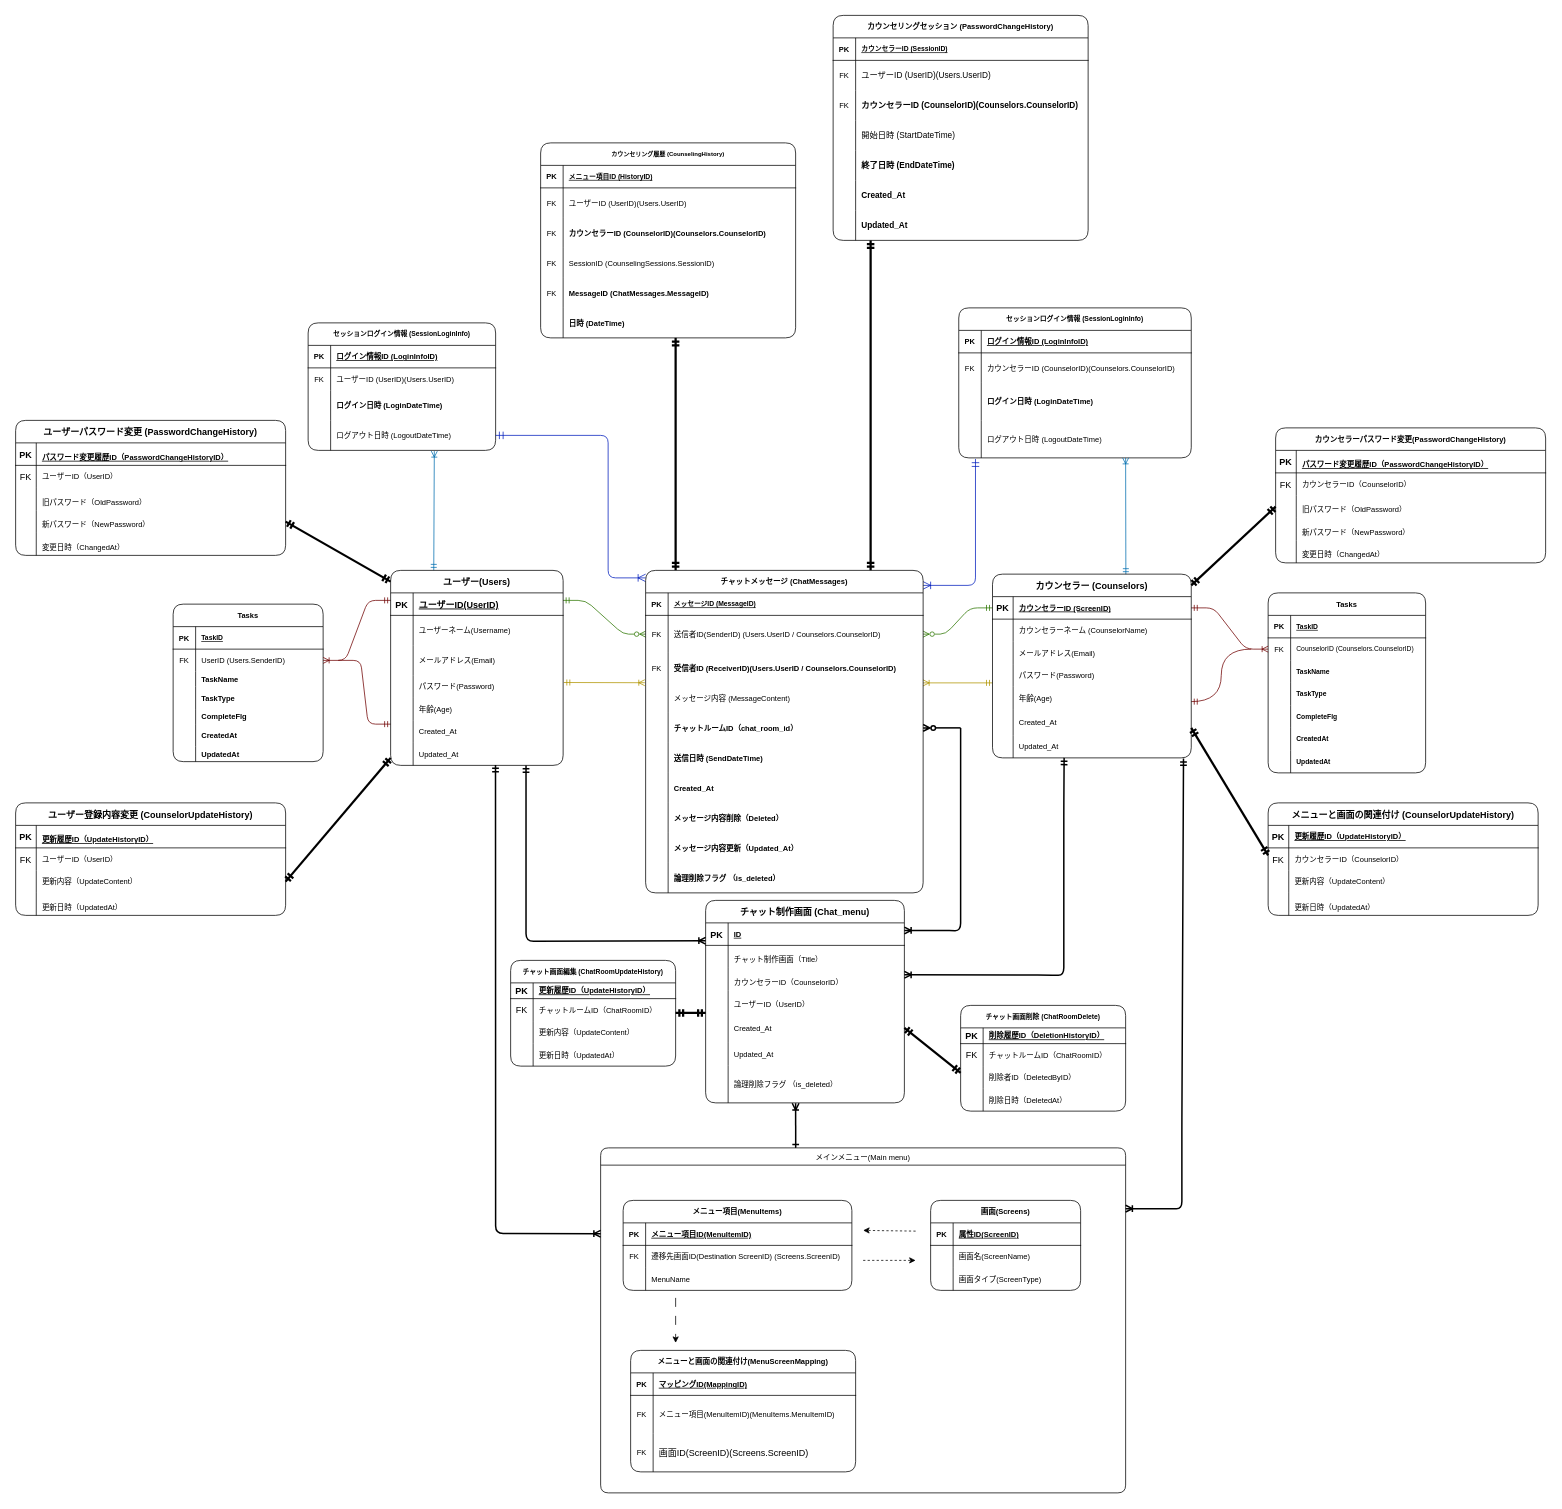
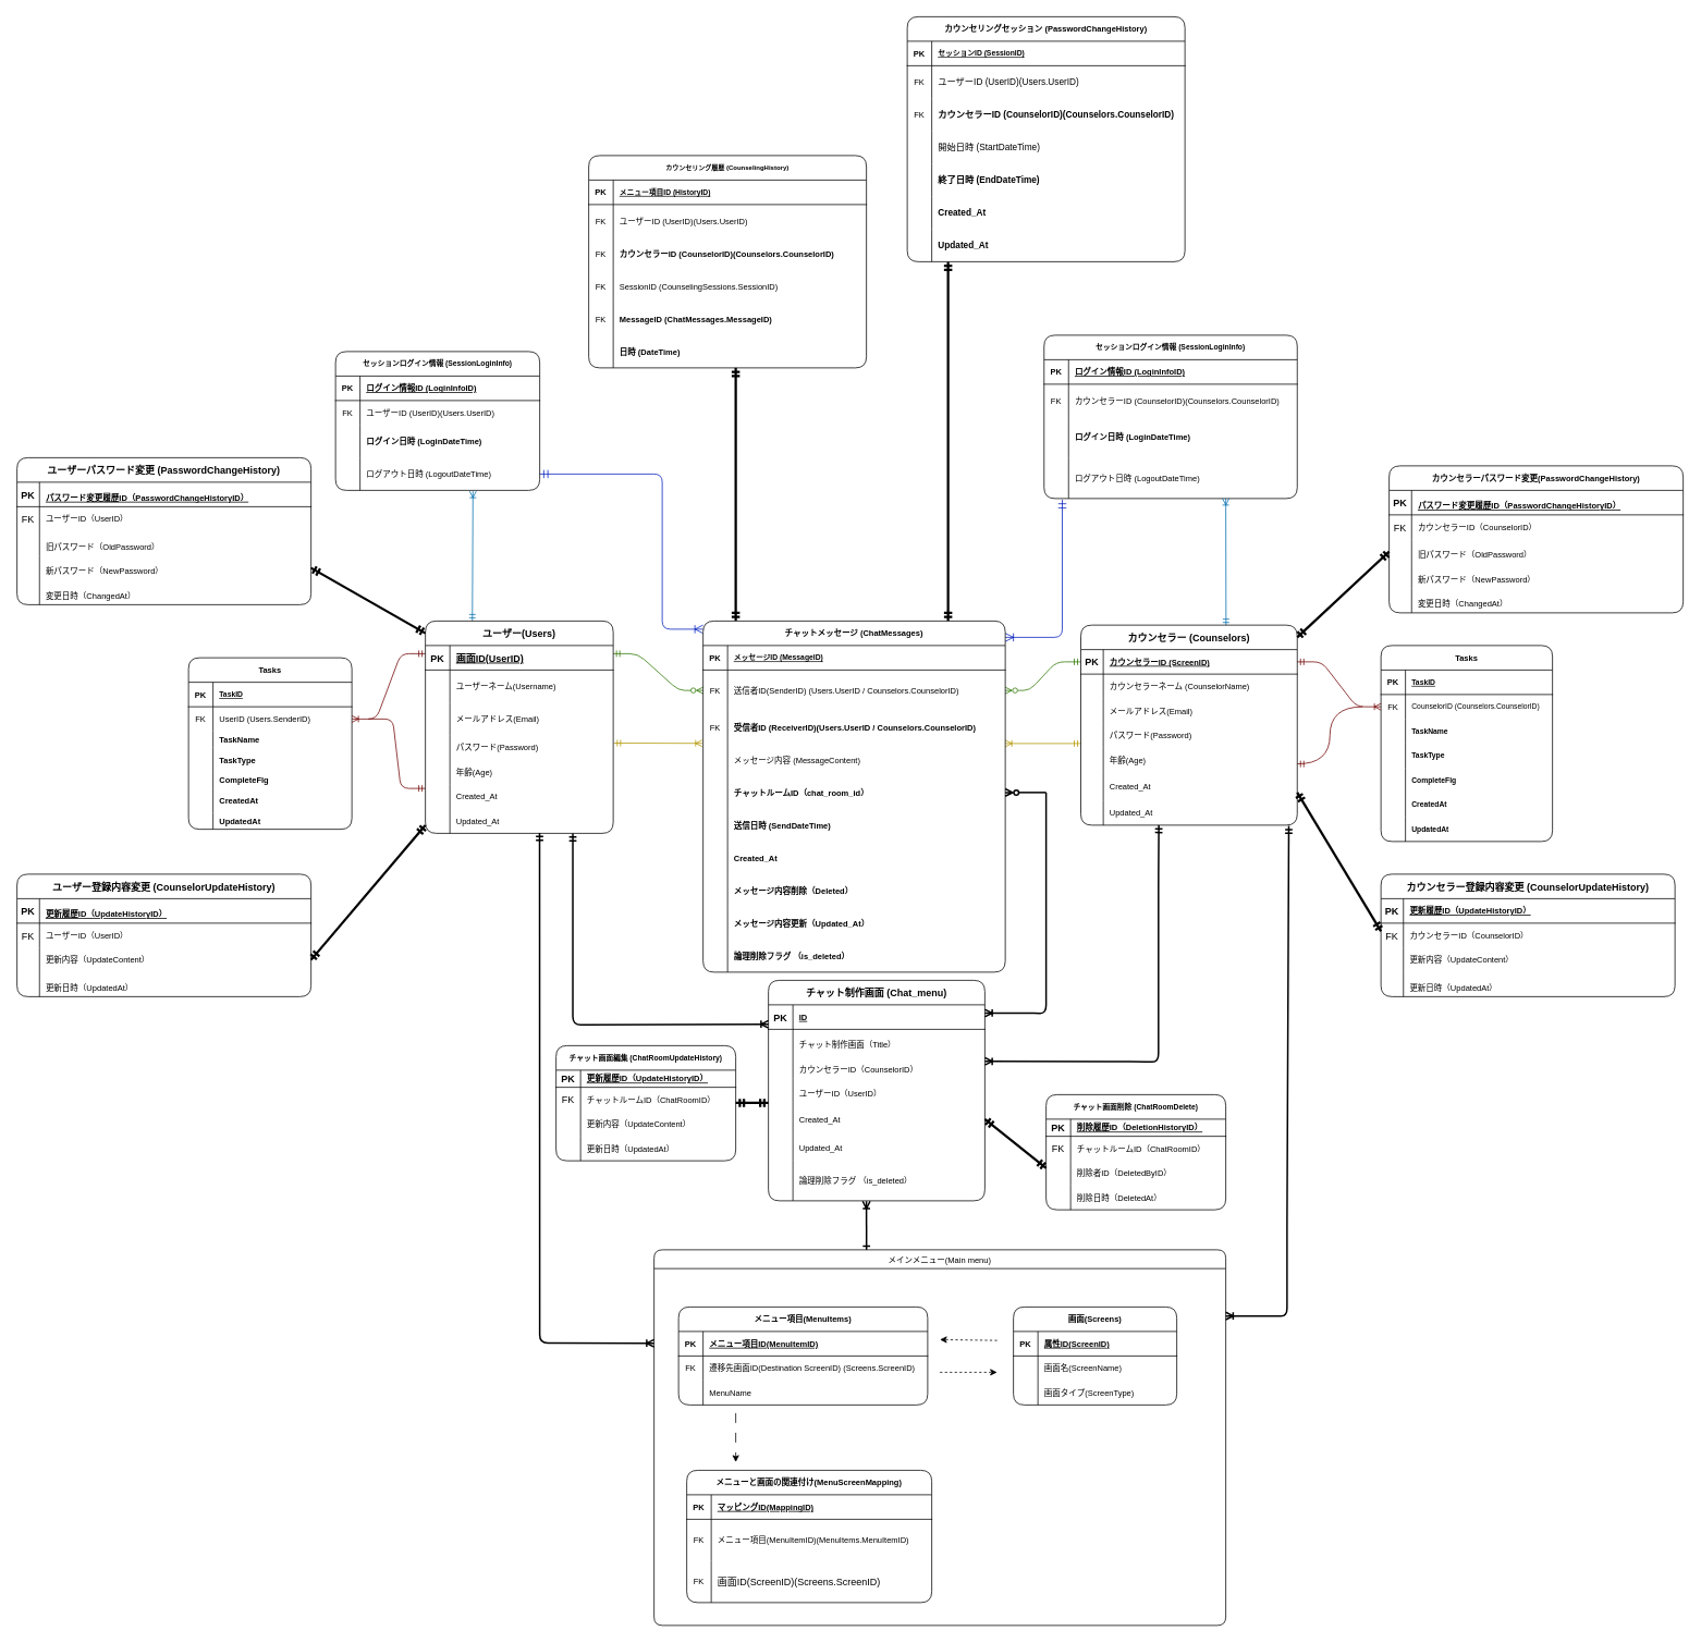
- <mxCell id="5" value="カウンセラーID (SessionID)" style="shape=partialRectangle;connectable=0;fillColor=none;top=0;left=0;bottom=0;right=0;align=left;spacingLeft=6;fontStyle=5;overflow=hidden;fontSize=9;rounded=1;" parent="3" vertex="1"><mxGeometry x="30" width="310" height="30" as="geometry"><mxRectangle width="310" height="30" as="alternateBounds" /></mxGeometry></mxCell>
+ <mxCell id="5" value="セッションID (SessionID)" style="shape=partialRectangle;connectable=0;fillColor=none;top=0;left=0;bottom=0;right=0;align=left;spacingLeft=6;fontStyle=5;overflow=hidden;fontSize=9;rounded=1;" parent="3" vertex="1"><mxGeometry x="30" width="310" height="30" as="geometry"><mxRectangle width="310" height="30" as="alternateBounds" /></mxGeometry></mxCell>
- <mxCell id="187" value="ユーザーID(UserID)" style="shape=partialRectangle;connectable=0;fillColor=none;top=0;left=0;bottom=0;right=0;align=left;spacingLeft=6;fontStyle=5;overflow=hidden;rounded=1;" parent="185" vertex="1"><mxGeometry x="30" width="200" height="30" as="geometry"><mxRectangle width="200" height="30" as="alternateBounds" /></mxGeometry></mxCell>
+ <mxCell id="187" value="画面ID(UserID)" style="shape=partialRectangle;connectable=0;fillColor=none;top=0;left=0;bottom=0;right=0;align=left;spacingLeft=6;fontStyle=5;overflow=hidden;rounded=1;" parent="185" vertex="1"><mxGeometry x="30" width="200" height="30" as="geometry"><mxRectangle width="200" height="30" as="alternateBounds" /></mxGeometry></mxCell>
- <mxCell id="241" value="メニューと画面の関連付け (CounselorUpdateHistory)" style="shape=table;startSize=30;container=1;collapsible=1;childLayout=tableLayout;fixedRows=1;rowLines=0;fontStyle=1;align=center;resizeLast=1;rounded=1;" parent="1" vertex="1"><mxGeometry x="1690" y="1070" width="360" height="150" as="geometry" /></mxCell>
+ <mxCell id="241" value="カウンセラー登録内容変更 (CounselorUpdateHistory)" style="shape=table;startSize=30;container=1;collapsible=1;childLayout=tableLayout;fixedRows=1;rowLines=0;fontStyle=1;align=center;resizeLast=1;rounded=1;" parent="1" vertex="1"><mxGeometry x="1690" y="1070" width="360" height="150" as="geometry" /></mxCell>
